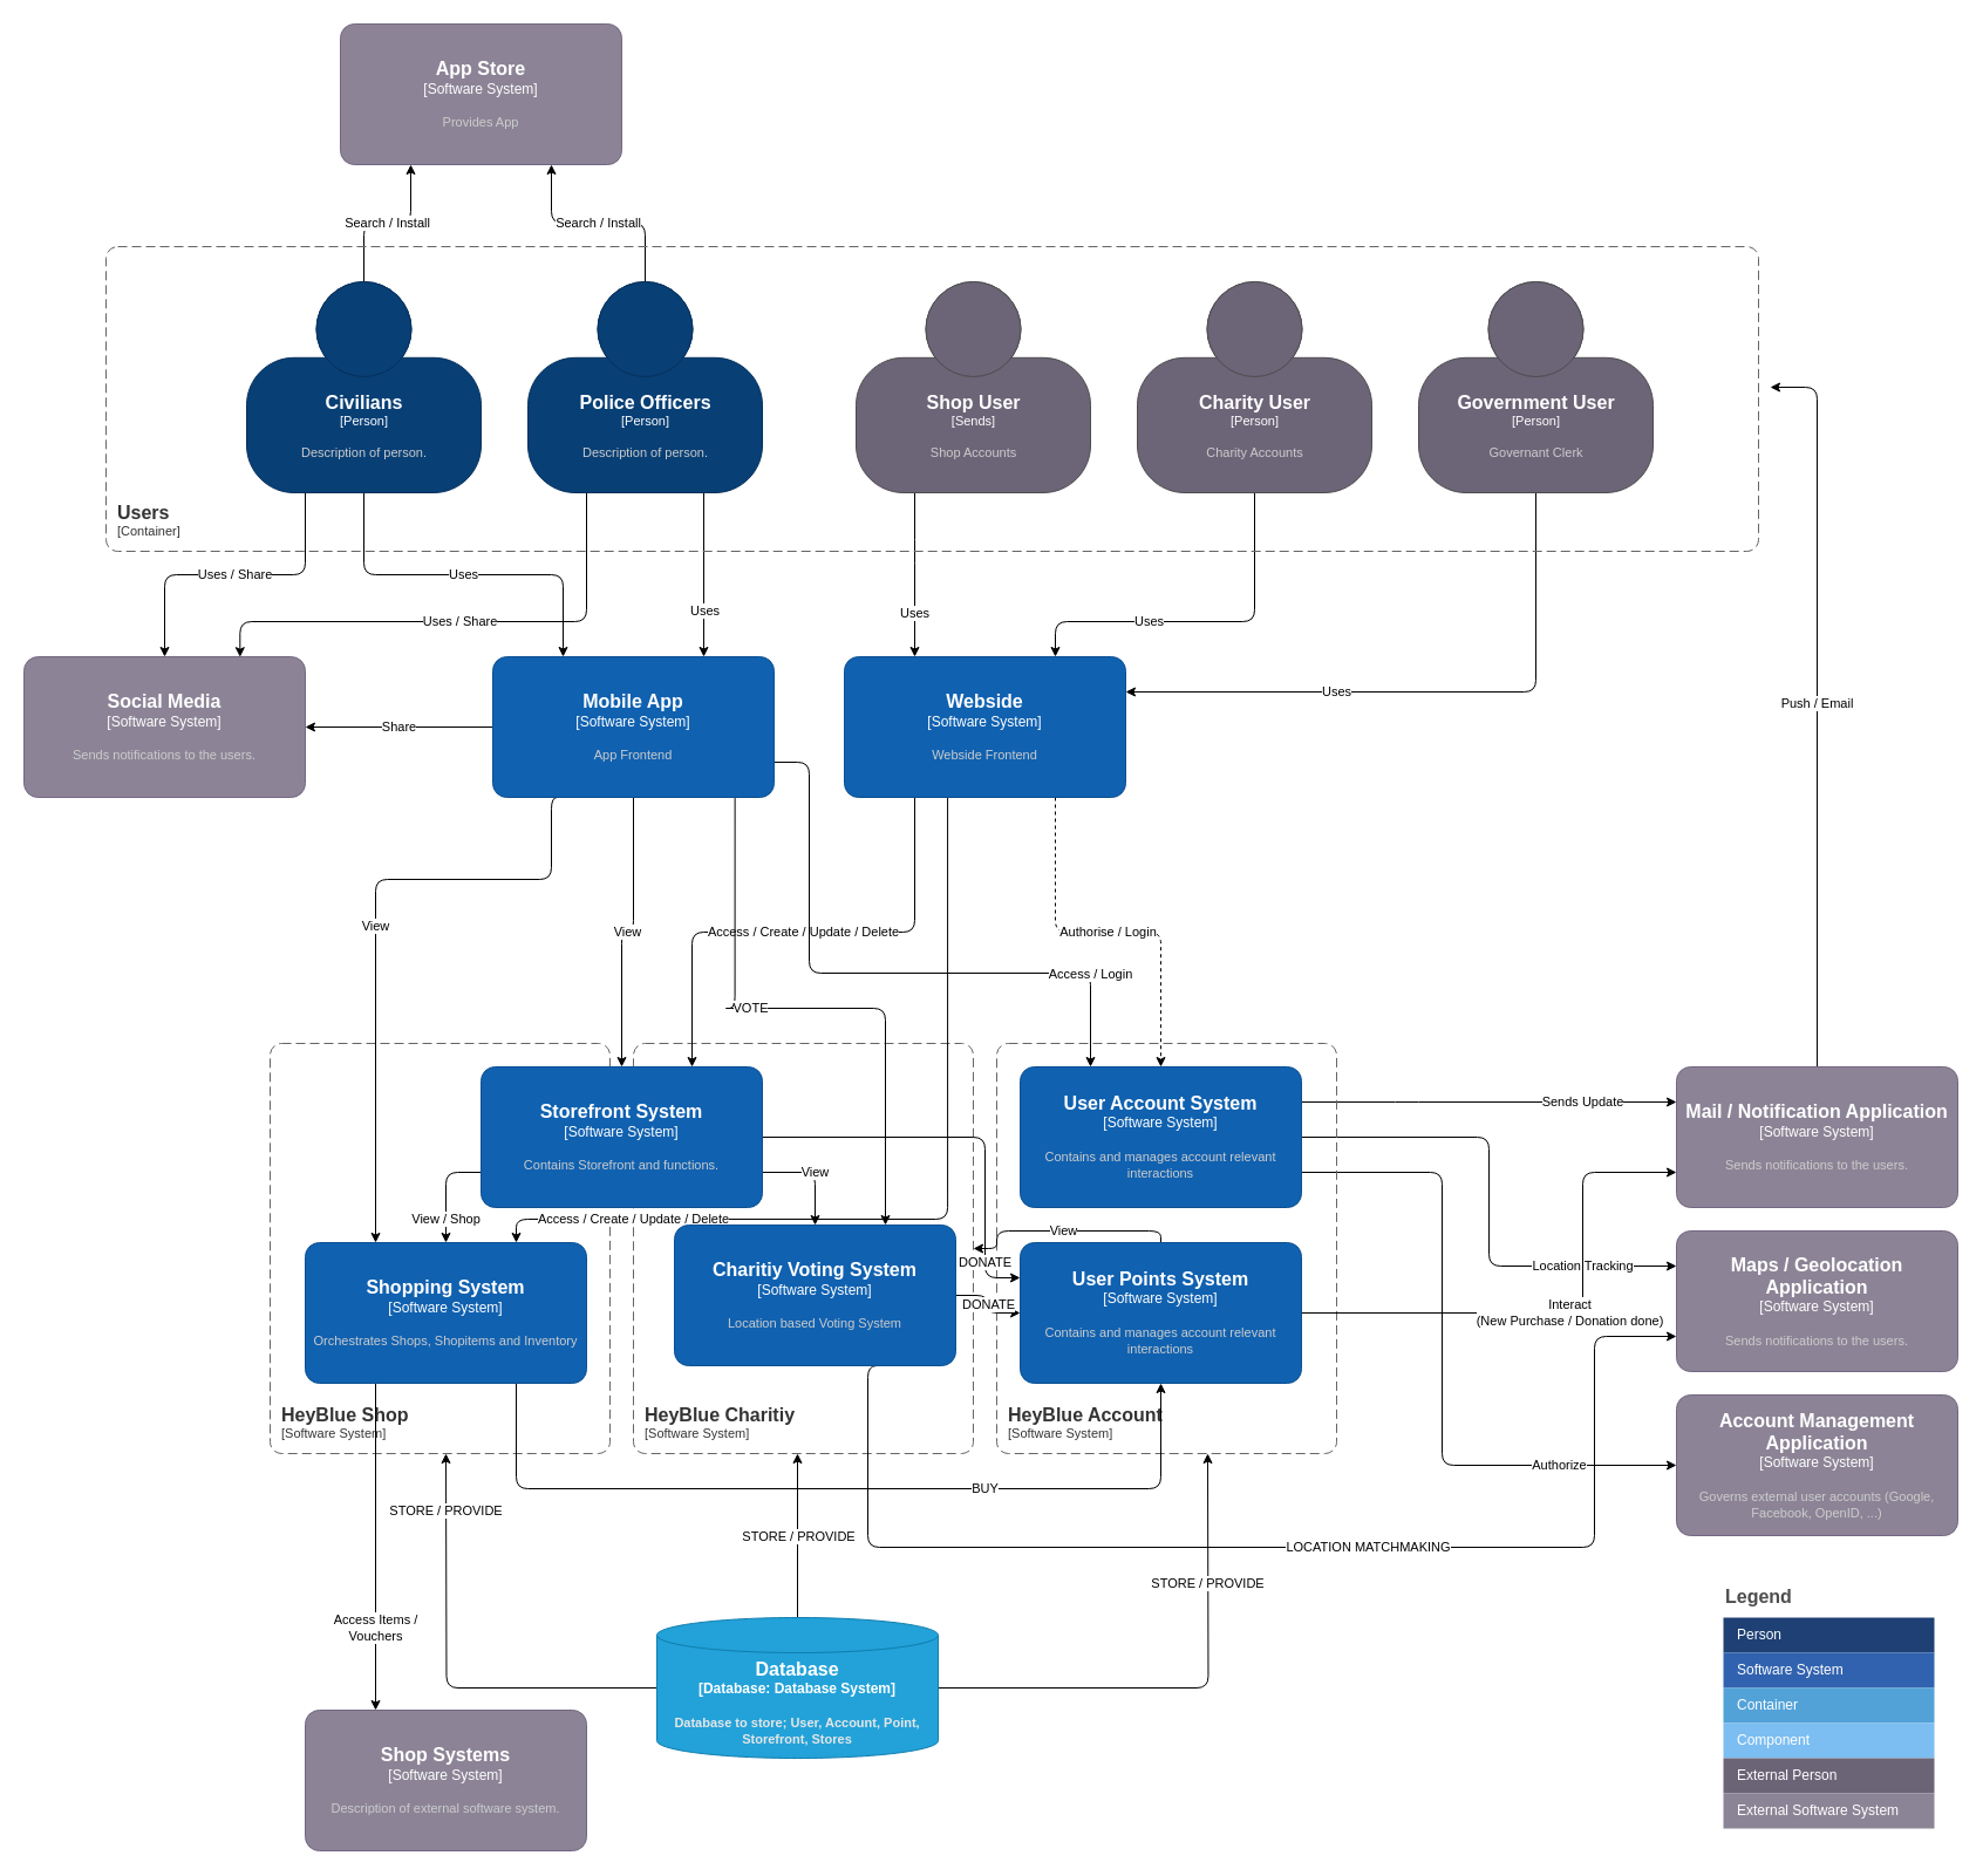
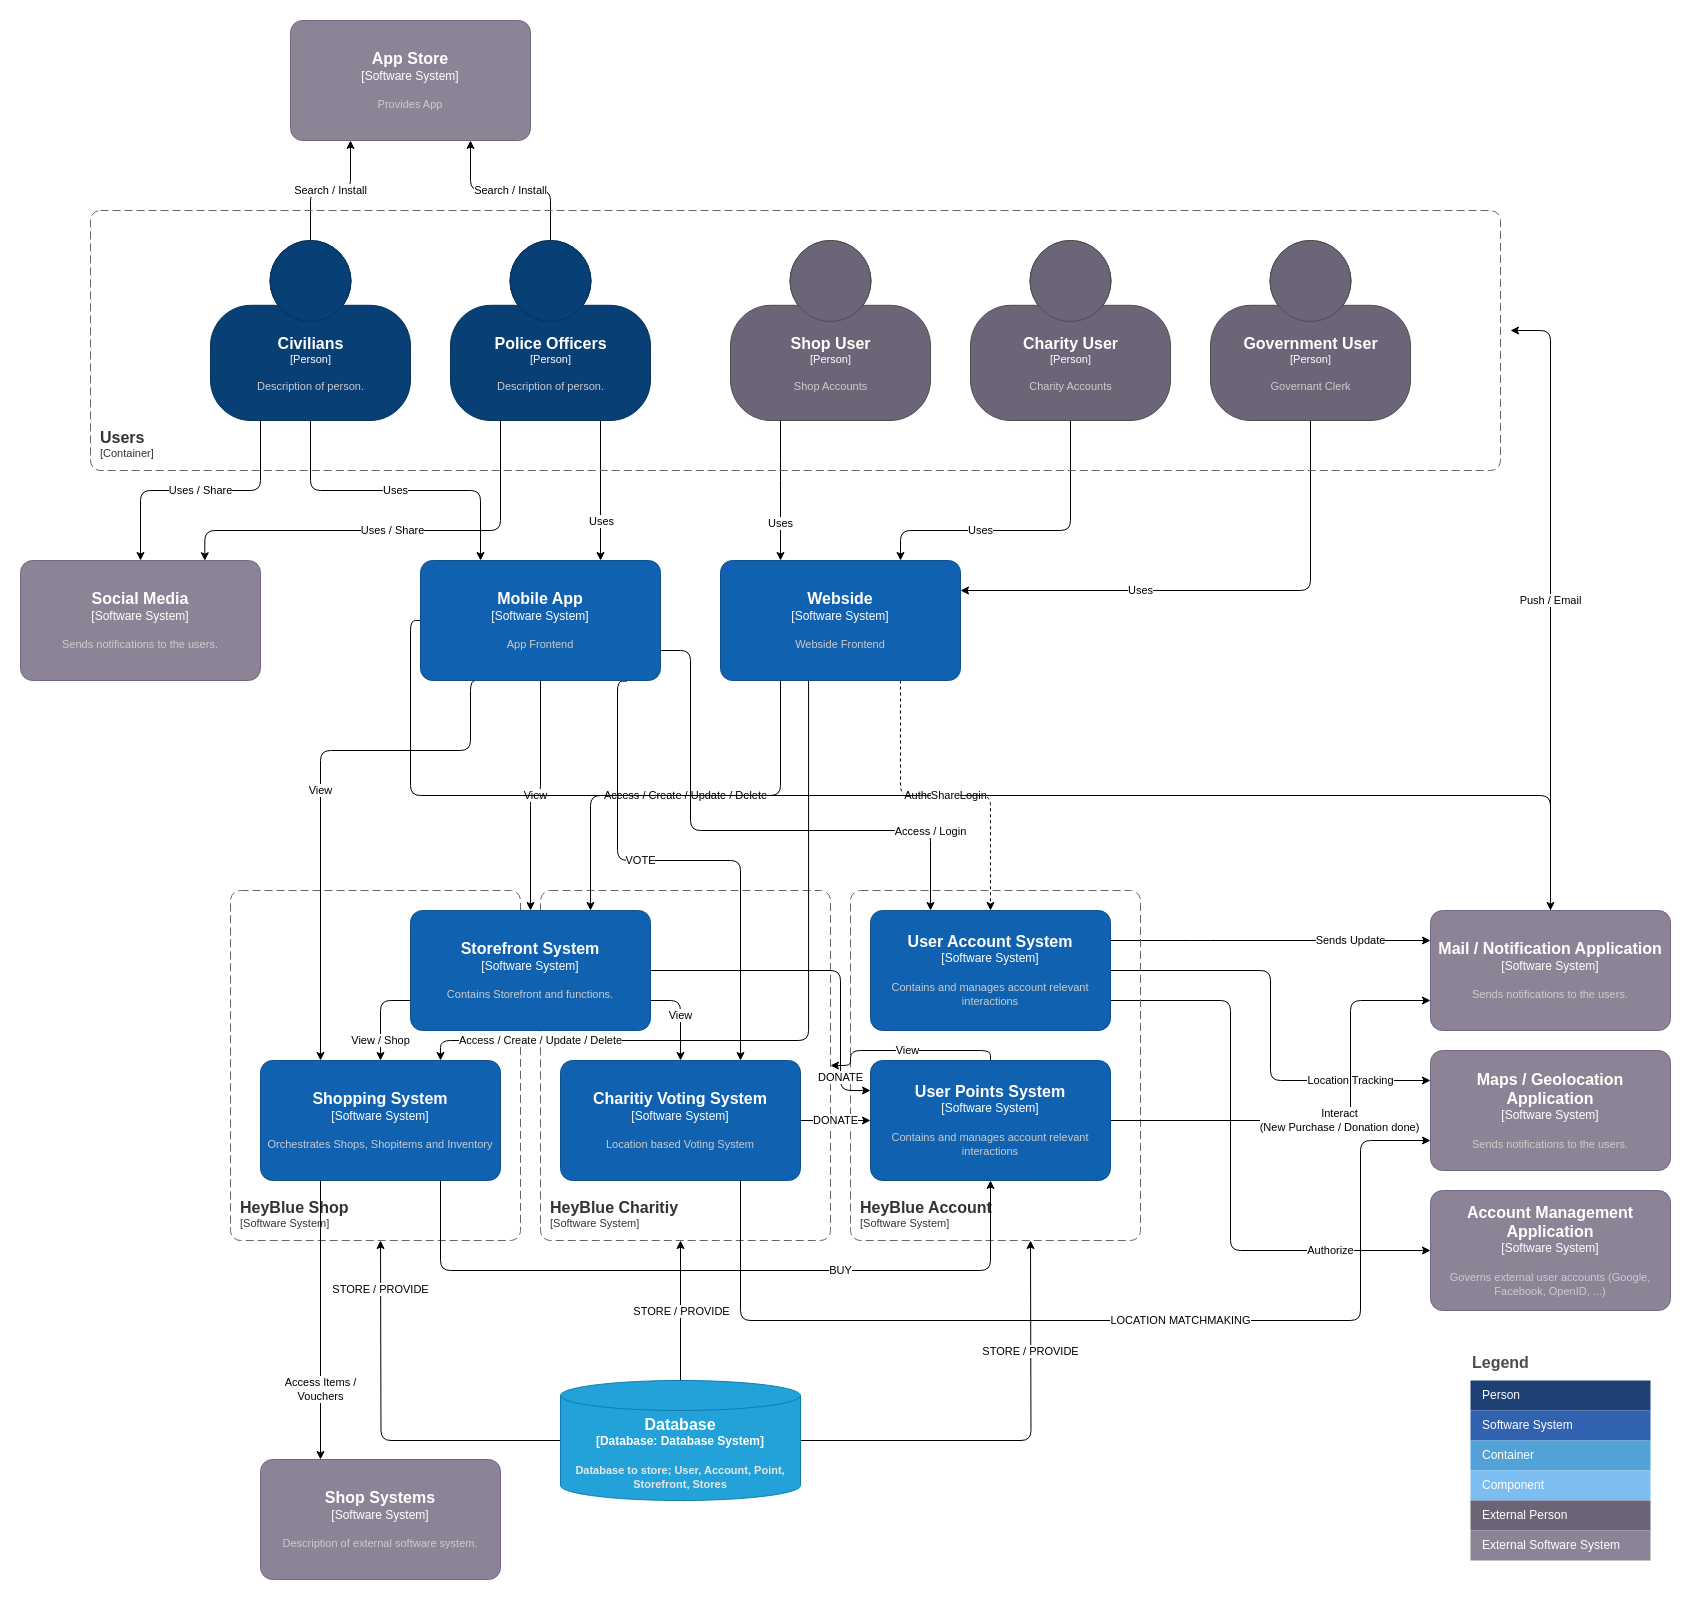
- <mxCell id="32" value="&lt;font style=&quot;font-size: 16px&quot;&gt;&lt;b&gt;Shop User&lt;/b&gt;&lt;/font&gt;&lt;div&gt;[Sends]&lt;/div&gt;&lt;br&gt;&lt;div&gt;&lt;font style=&quot;font-size: 11px&quot;&gt;&lt;font color=&quot;#cccccc&quot;&gt;Shop Accounts&lt;/font&gt;&lt;/div&gt;" style="html=1;fontSize=11;dashed=0;whitespace=wrap;fillColor=#6C6477;strokeColor=#4D4D4D;fontColor=#ffffff;shape=mxgraph.c4.person2;align=center;metaEdit=1;points=[[0.5,0,0],[1,0.5,0],[1,0.75,0],[0.75,1,0],[0.5,1,0],[0.25,1,0],[0,0.75,0],[0,0.5,0]];resizable=0;" parent="1" vertex="1"><mxGeometry x="730" y="240" width="200" height="180" as="geometry" /></mxCell>
+ <mxCell id="32" value="&lt;font style=&quot;font-size: 16px&quot;&gt;&lt;b&gt;Shop User&lt;/b&gt;&lt;/font&gt;&lt;div&gt;[Person]&lt;/div&gt;&lt;br&gt;&lt;div&gt;&lt;font style=&quot;font-size: 11px&quot;&gt;&lt;font color=&quot;#cccccc&quot;&gt;Shop Accounts&lt;/font&gt;&lt;/div&gt;" style="html=1;fontSize=11;dashed=0;whitespace=wrap;fillColor=#6C6477;strokeColor=#4D4D4D;fontColor=#ffffff;shape=mxgraph.c4.person2;align=center;metaEdit=1;points=[[0.5,0,0],[1,0.5,0],[1,0.75,0],[0.75,1,0],[0.5,1,0],[0.25,1,0],[0,0.75,0],[0,0.5,0]];resizable=0;" parent="1" vertex="1"><mxGeometry x="730" y="240" width="200" height="180" as="geometry" /></mxCell>
- <mxCell id="40" value="Share" style="edgeStyle=orthogonalEdgeStyle;html=1;exitX=0;exitY=0.5;exitDx=0;exitDy=0;exitPerimeter=0;entryX=1;entryY=0.5;entryDx=0;entryDy=0;entryPerimeter=0;" parent="1" source="42" target="51" edge="1"><mxGeometry relative="1" as="geometry" /></mxCell>
+ <mxCell id="40" value="Share" style="edgeStyle=orthogonalEdgeStyle;html=1;exitX=0;exitY=0.5;exitDx=0;exitDy=0;exitPerimeter=0;" parent="1" source="42" target="17" edge="1"><mxGeometry relative="1" as="geometry" /></mxCell>
- <mxCell id="62" value="&lt;font style=&quot;font-size: 16px&quot;&gt;&lt;b&gt;Charitiy Voting System&lt;/b&gt;&lt;/font&gt;&lt;div&gt;[Software System]&lt;/div&gt;&lt;br&gt;&lt;div&gt;&lt;font style=&quot;font-size: 11px&quot;&gt;&lt;font color=&quot;#cccccc&quot;&gt;Location based Voting System&lt;/font&gt;&lt;/div&gt;" style="rounded=1;whiteSpace=wrap;html=1;labelBackgroundColor=none;fillColor=#1061B0;fontColor=#ffffff;align=center;arcSize=10;strokeColor=#0D5091;metaEdit=1;resizable=0;points=[[0.25,0,0],[0.5,0,0],[0.75,0,0],[1,0.25,0],[1,0.5,0],[1,0.75,0],[0.75,1,0],[0.5,1,0],[0.25,1,0],[0,0.75,0],[0,0.5,0],[0,0.25,0]];" parent="1" vertex="1"><mxGeometry x="575" y="1045" width="240" height="120" as="geometry" /></mxCell>
+ <mxCell id="62" value="&lt;font style=&quot;font-size: 16px&quot;&gt;&lt;b&gt;Charitiy Voting System&lt;/b&gt;&lt;/font&gt;&lt;div&gt;[Software System]&lt;/div&gt;&lt;br&gt;&lt;div&gt;&lt;font style=&quot;font-size: 11px&quot;&gt;&lt;font color=&quot;#cccccc&quot;&gt;Location based Voting System&lt;/font&gt;&lt;/div&gt;" style="rounded=1;whiteSpace=wrap;html=1;labelBackgroundColor=none;fillColor=#1061B0;fontColor=#ffffff;align=center;arcSize=10;strokeColor=#0D5091;metaEdit=1;resizable=0;points=[[0.25,0,0],[0.5,0,0],[0.75,0,0],[1,0.25,0],[1,0.5,0],[1,0.75,0],[0.75,1,0],[0.5,1,0],[0.25,1,0],[0,0.75,0],[0,0.5,0],[0,0.25,0]];" parent="1" vertex="1"><mxGeometry x="560" y="1060" width="240" height="120" as="geometry" /></mxCell>
